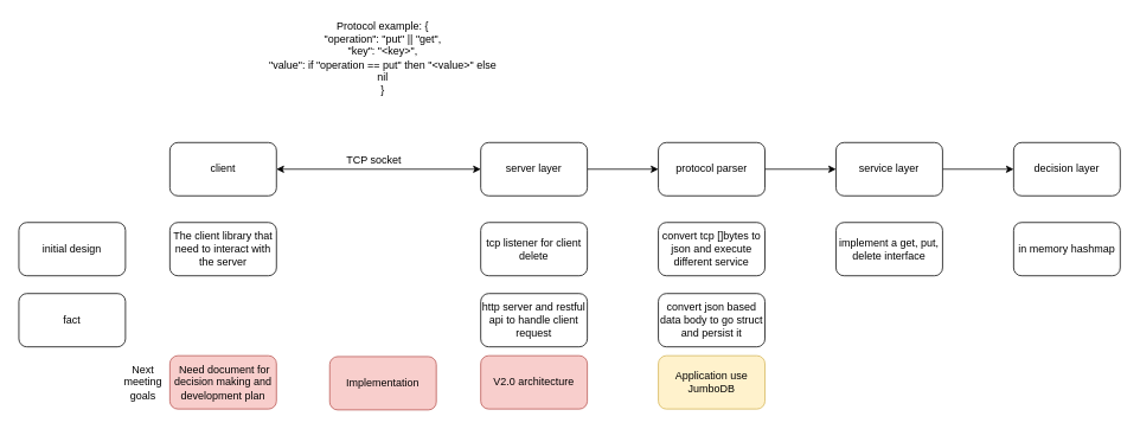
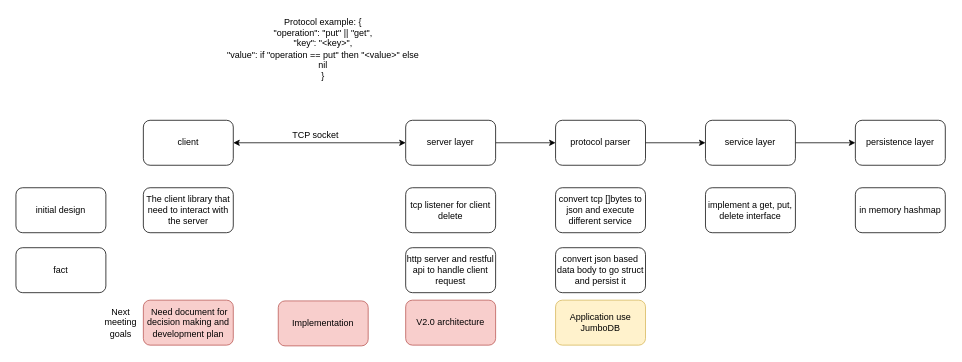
- <mxCell id="12" value="decision layer" style="rounded=1;whiteSpace=wrap;html=1;" parent="1" vertex="1"><mxGeometry x="1140" y="160" width="120" height="60" as="geometry" /></mxCell>
+ <mxCell id="12" value="persistence layer" style="rounded=1;whiteSpace=wrap;html=1;" parent="1" vertex="1"><mxGeometry x="1140" y="160" width="120" height="60" as="geometry" /></mxCell>
